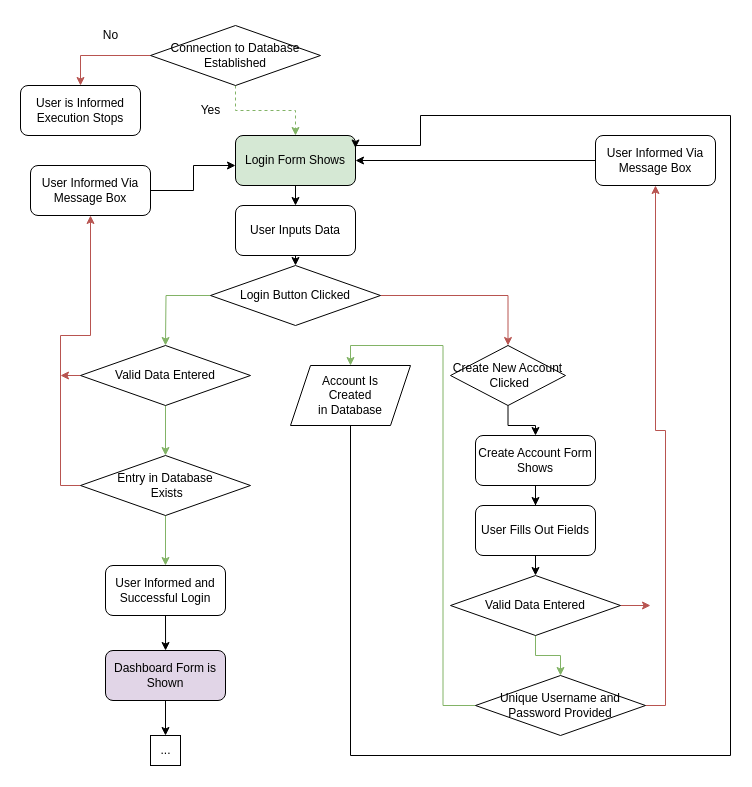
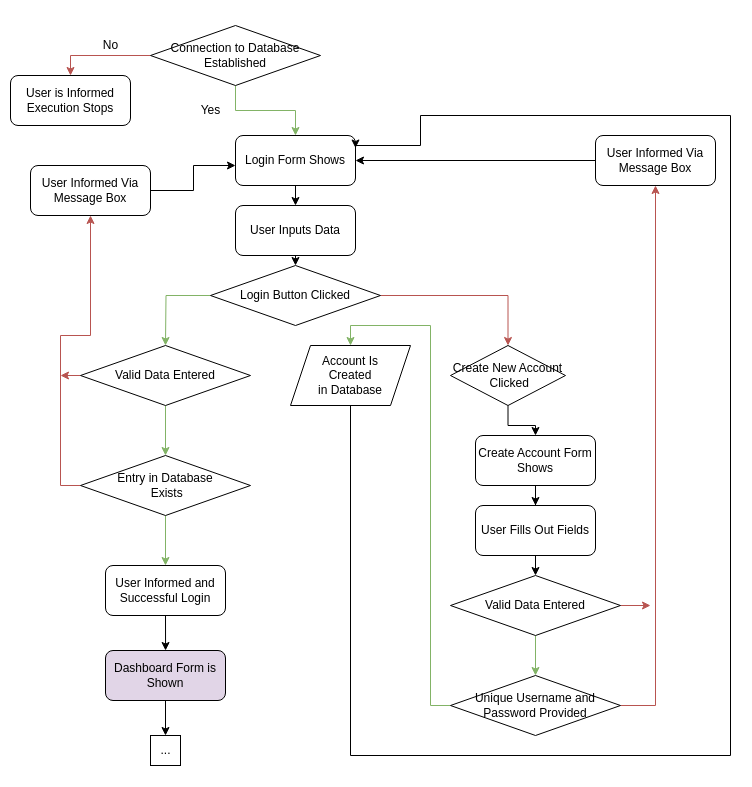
- <mxCell id="6" value="No" style="text;html=1;align=center;verticalAlign=middle;resizable=0;points=[];autosize=1;strokeColor=none;fillColor=none;" vertex="1" parent="1"><mxGeometry x="90" y="20" width="40" height="30" as="geometry" /></mxCell>
+ <mxCell id="6" value="No" style="text;html=1;align=center;verticalAlign=middle;resizable=0;points=[];autosize=1;strokeColor=none;fillColor=none;" vertex="1" parent="1"><mxGeometry x="90" y="30" width="40" height="30" as="geometry" /></mxCell>
- <mxCell id="5" value="User is Informed&lt;br&gt;Execution Stops" style="rounded=1;whiteSpace=wrap;html=1;" vertex="1" parent="1"><mxGeometry x="20" y="85" width="120" height="50" as="geometry" /></mxCell>
+ <mxCell id="5" value="User is Informed&lt;br&gt;Execution Stops" style="rounded=1;whiteSpace=wrap;html=1;" vertex="1" parent="1"><mxGeometry x="10" y="75" width="120" height="50" as="geometry" /></mxCell>
- <mxCell id="3" style="edgeStyle=orthogonalEdgeStyle;rounded=0;orthogonalLoop=1;jettySize=auto;html=1;exitX=0.5;exitY=1;exitDx=0;exitDy=0;entryX=0.5;entryY=0;entryDx=0;entryDy=0;fillColor=#d5e8d4;strokeColor=#82b366;dashed=1;" edge="1" parent="1" source="4" target="8"><mxGeometry relative="1" as="geometry" /></mxCell>
+ <mxCell id="3" style="edgeStyle=orthogonalEdgeStyle;rounded=0;orthogonalLoop=1;jettySize=auto;html=1;exitX=0.5;exitY=1;exitDx=0;exitDy=0;entryX=0.5;entryY=0;entryDx=0;entryDy=0;fillColor=#d5e8d4;strokeColor=#82b366;" edge="1" parent="1" source="4" target="8"><mxGeometry relative="1" as="geometry" /></mxCell>
- <mxCell id="8" value="Login Form Shows" style="rounded=1;whiteSpace=wrap;html=1;fillColor=#d5e8d4;" vertex="1" parent="1"><mxGeometry x="235" y="135" width="120" height="50" as="geometry" /></mxCell>
+ <mxCell id="8" value="Login Form Shows" style="rounded=1;whiteSpace=wrap;html=1;" vertex="1" parent="1"><mxGeometry x="235" y="135" width="120" height="50" as="geometry" /></mxCell>
- <mxCell id="42" value="Account Is&lt;br&gt;Created&lt;br&gt;in Database" style="shape=parallelogram;perimeter=parallelogramPerimeter;whiteSpace=wrap;html=1;fixedSize=1;" vertex="1" parent="1"><mxGeometry x="290" y="365" width="120" height="60" as="geometry" /></mxCell>
+ <mxCell id="42" value="Account Is&lt;br&gt;Created&lt;br&gt;in Database" style="shape=parallelogram;perimeter=parallelogramPerimeter;whiteSpace=wrap;html=1;fixedSize=1;" vertex="1" parent="1"><mxGeometry x="290" y="345" width="120" height="60" as="geometry" /></mxCell>
- <mxCell id="32" value="Unique Username and Password Provided" style="rhombus;whiteSpace=wrap;html=1;" vertex="1" parent="1"><mxGeometry x="475" y="675" width="170" height="60" as="geometry" /></mxCell>
+ <mxCell id="32" value="Unique Username and Password Provided" style="rhombus;whiteSpace=wrap;html=1;" vertex="1" parent="1"><mxGeometry x="450" y="675" width="170" height="60" as="geometry" /></mxCell>
